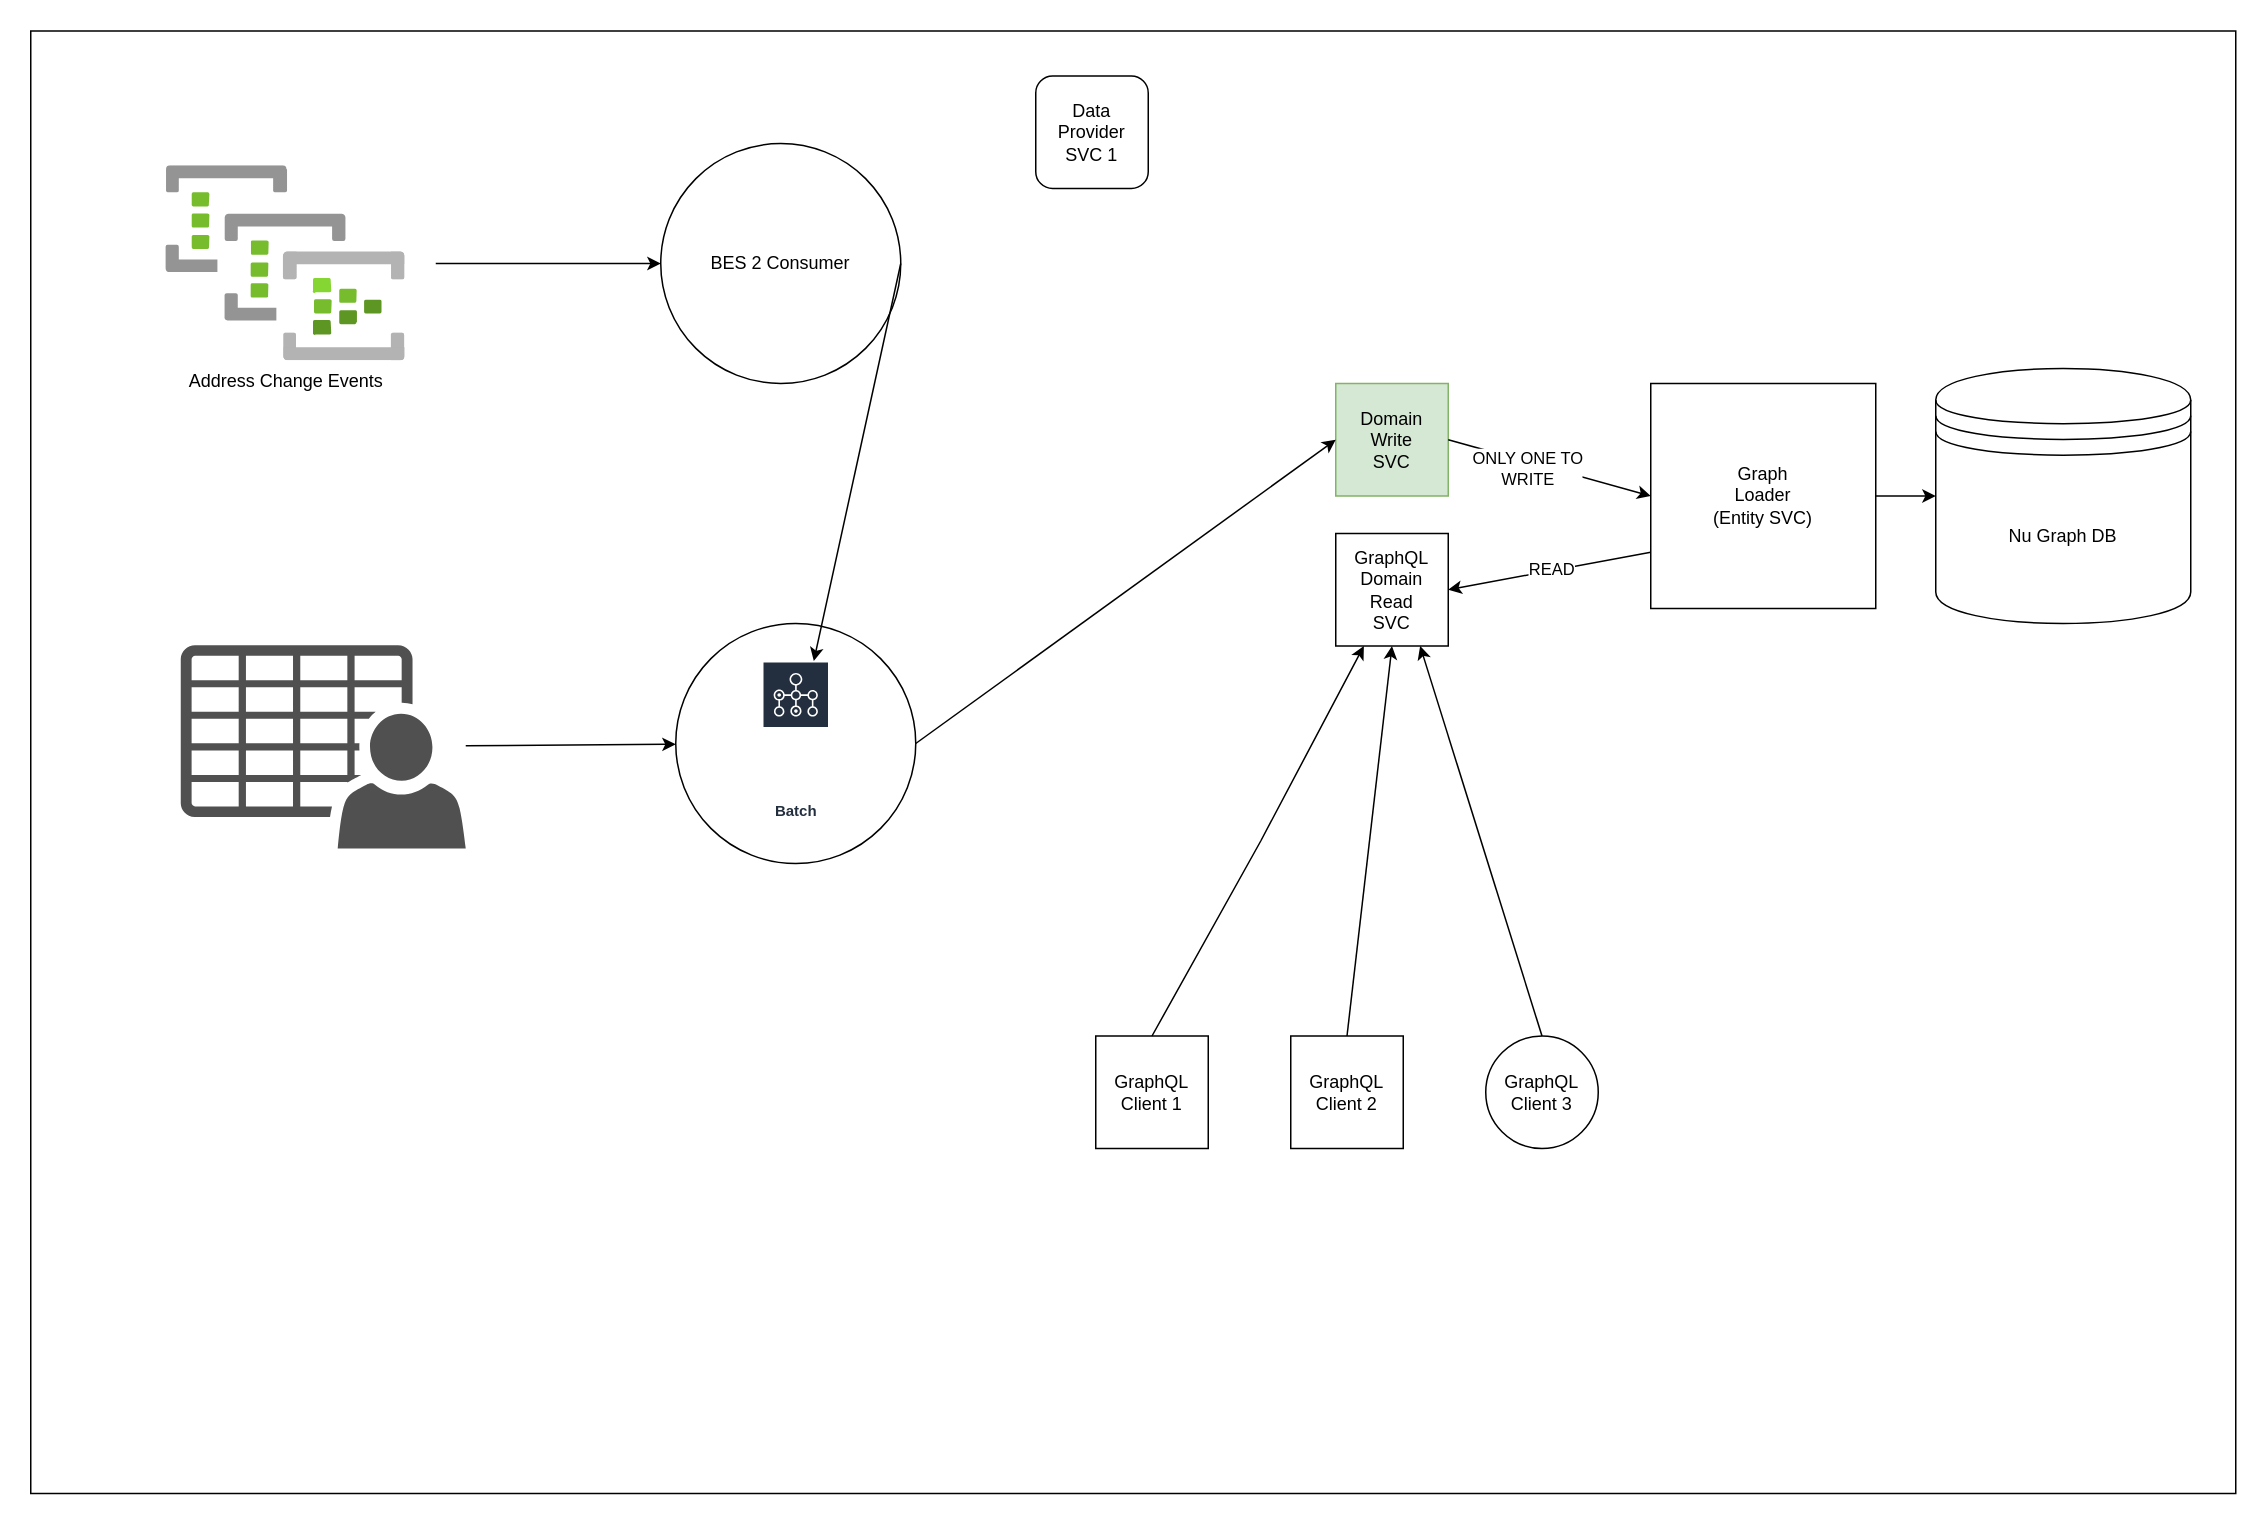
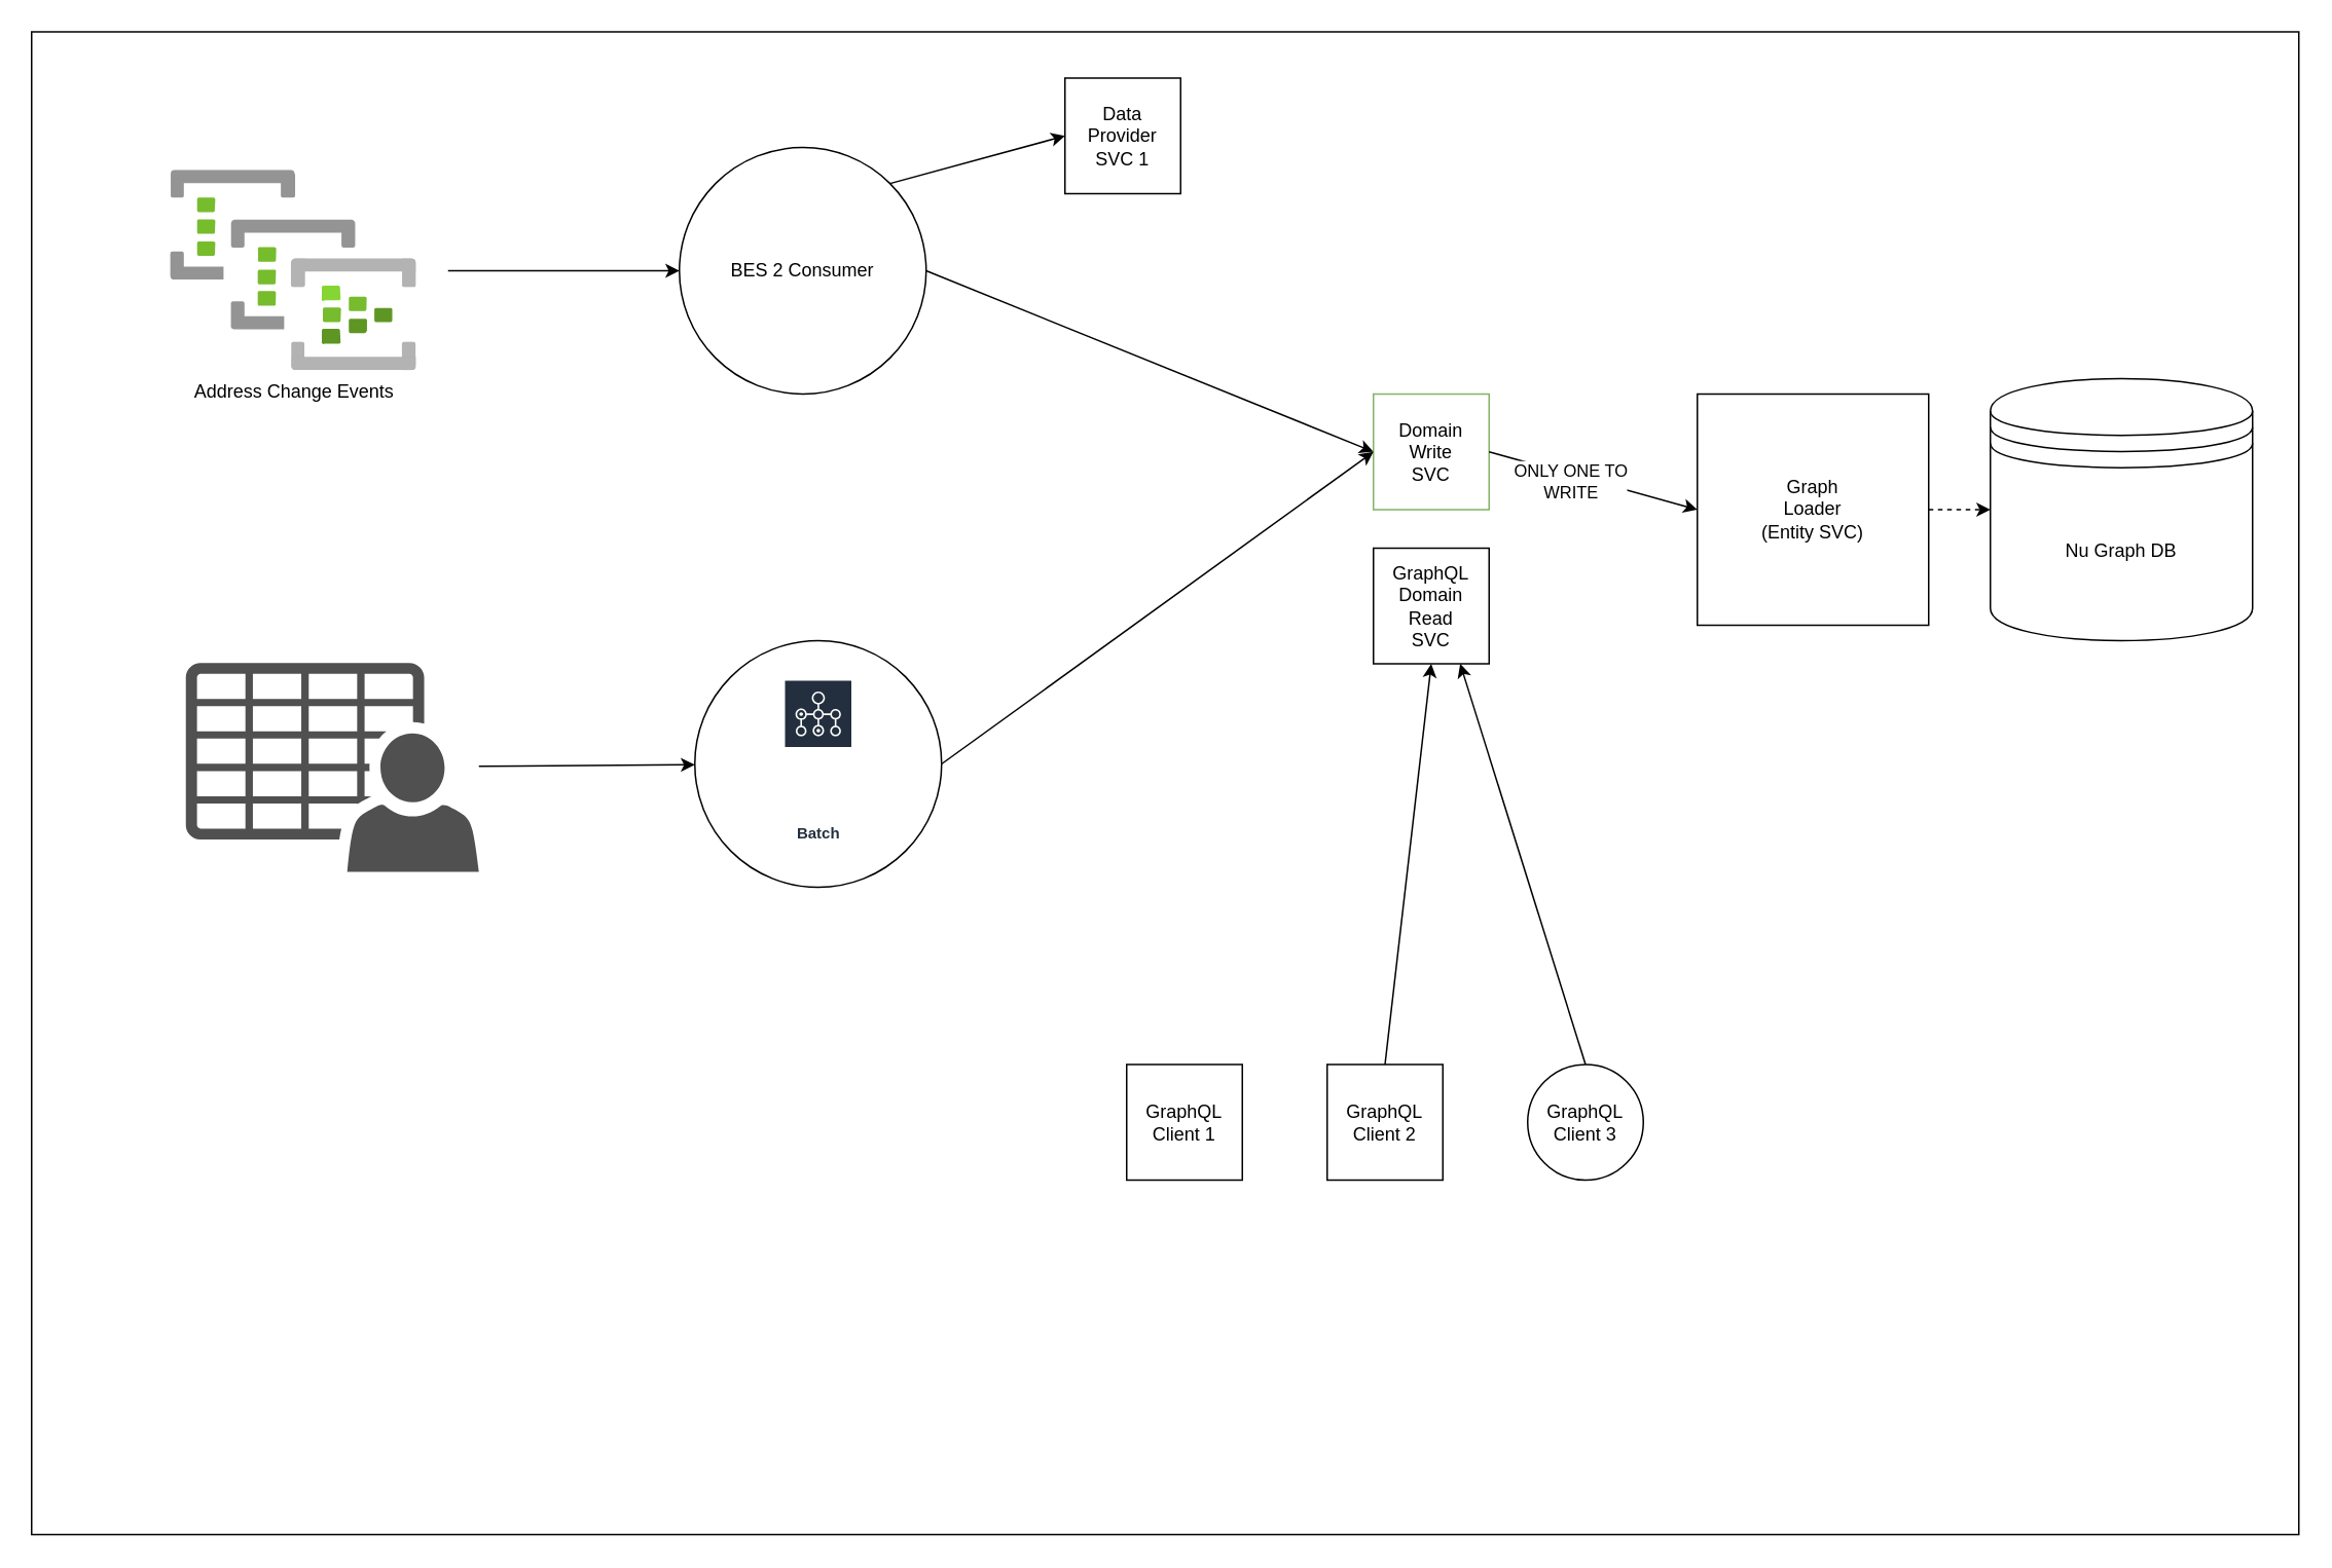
- <mxCell id="27" value="Data Provider &lt;br&gt;SVC 1" style="whiteSpace=wrap;html=1;aspect=fixed;fillStyle=dots;fillColor=none;gradientColor=default;rounded=1;" vertex="1" parent="1"><mxGeometry x="690" y="50" width="75" height="75" as="geometry" /></mxCell>
+ <mxCell id="27" value="Data Provider &lt;br&gt;SVC 1" style="whiteSpace=wrap;html=1;aspect=fixed;fillStyle=dots;fillColor=none;gradientColor=default;" vertex="1" parent="1"><mxGeometry x="690" y="50" width="75" height="75" as="geometry" /></mxCell>
+ <mxCell id="28" value="" style="endArrow=classic;html=1;rounded=0;entryX=0;entryY=0.5;entryDx=0;entryDy=0;exitX=1;exitY=0;exitDx=0;exitDy=0;" edge="1" parent="1" source="5" target="27"><mxGeometry width="50" height="50" relative="1" as="geometry"><mxPoint x="920" y="220" as="sourcePoint" /><mxPoint x="970" y="170" as="targetPoint" /></mxGeometry></mxCell>
- <mxCell id="12" value="Domain &lt;br&gt;Write &lt;br&gt;SVC" style="whiteSpace=wrap;html=1;aspect=fixed;fillStyle=auto;fillColor=#d5e8d4;strokeColor=#82b366;" vertex="1" parent="1"><mxGeometry x="890" y="255" width="75" height="75" as="geometry" /></mxCell>
+ <mxCell id="12" value="Domain &lt;br&gt;Write &lt;br&gt;SVC" style="whiteSpace=wrap;html=1;aspect=fixed;fillStyle=auto;fillColor=#ffffff;strokeColor=#82b366;" vertex="1" parent="1"><mxGeometry x="890" y="255" width="75" height="75" as="geometry" /></mxCell>
- <mxCell id="13" value="" style="endArrow=classic;html=1;rounded=0;exitX=1;exitY=0.5;exitDx=0;exitDy=0;" edge="1" parent="1" source="5" target="8"><mxGeometry width="50" height="50" relative="1" as="geometry"><mxPoint x="300" y="185" as="sourcePoint" /><mxPoint x="450" y="185" as="targetPoint" /></mxGeometry></mxCell>
+ <mxCell id="13" value="" style="endArrow=classic;html=1;rounded=0;entryX=0;entryY=0.5;entryDx=0;entryDy=0;exitX=1;exitY=0.5;exitDx=0;exitDy=0;" edge="1" parent="1" source="5" target="12"><mxGeometry width="50" height="50" relative="1" as="geometry"><mxPoint x="300" y="185" as="sourcePoint" /><mxPoint x="450" y="185" as="targetPoint" /></mxGeometry></mxCell>
- <mxCell id="26" value="" style="endArrow=classic;html=1;rounded=0;exitX=1;exitY=0.5;exitDx=0;exitDy=0;entryX=0;entryY=0.5;entryDx=0;entryDy=0;" edge="1" parent="1" source="3" target="4"><mxGeometry width="50" height="50" relative="1" as="geometry"><mxPoint x="1240" y="170" as="sourcePoint" /><mxPoint x="1290" y="120" as="targetPoint" /></mxGeometry></mxCell>
+ <mxCell id="26" value="" style="endArrow=classic;html=1;rounded=0;exitX=1;exitY=0.5;exitDx=0;exitDy=0;entryX=0;entryY=0.5;entryDx=0;entryDy=0;dashed=1;" edge="1" parent="1" source="3" target="4"><mxGeometry width="50" height="50" relative="1" as="geometry"><mxPoint x="1240" y="170" as="sourcePoint" /><mxPoint x="1290" y="120" as="targetPoint" /></mxGeometry></mxCell>
- <mxCell id="18" value="" style="endArrow=classic;html=1;rounded=0;exitX=0;exitY=0.75;exitDx=0;exitDy=0;entryX=1;entryY=0.5;entryDx=0;entryDy=0;" edge="1" parent="1" source="3" target="15"><mxGeometry width="50" height="50" relative="1" as="geometry"><mxPoint x="940" y="507.5" as="sourcePoint" /><mxPoint x="1075" y="545" as="targetPoint" /></mxGeometry></mxCell>
- <mxCell id="19" value="READ" style="edgeLabel;html=1;align=center;verticalAlign=middle;resizable=0;points=[];" vertex="1" connectable="0" parent="18"><mxGeometry x="-0.024" y="-1" relative="1" as="geometry"><mxPoint as="offset" /></mxGeometry></mxCell>
- <mxCell id="23" value="" style="endArrow=classic;html=1;rounded=0;exitX=0.5;exitY=0;exitDx=0;exitDy=0;entryX=0.25;entryY=1;entryDx=0;entryDy=0;" edge="1" parent="1" source="20" target="15"><mxGeometry width="50" height="50" relative="1" as="geometry"><mxPoint x="770" y="600" as="sourcePoint" /><mxPoint x="820" y="550" as="targetPoint" /><Array as="points"><mxPoint x="840" y="560" /></Array></mxGeometry></mxCell>
